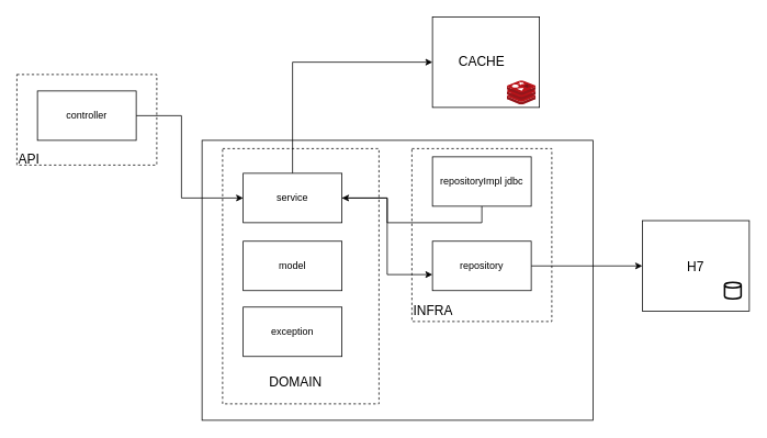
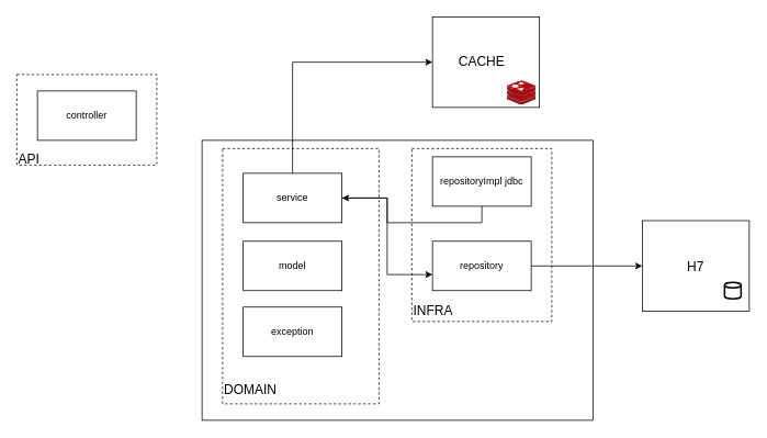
- <mxCell id="7" style="edgeStyle=orthogonalEdgeStyle;rounded=0;orthogonalLoop=1;jettySize=auto;html=1;exitX=1;exitY=0.5;exitDx=0;exitDy=0;entryX=0;entryY=0.5;entryDx=0;entryDy=0;" parent="1" source="8" target="12" edge="1"><mxGeometry relative="1" as="geometry"><Array as="points"><mxPoint x="220" y="140" /><mxPoint x="220" y="240" /></Array></mxGeometry></mxCell>
- <mxCell id="13" value="&lt;h1 style=&quot;margin-top: 0px;&quot;&gt;&lt;span style=&quot;font-weight: normal;&quot;&gt;&lt;font style=&quot;font-size: 16px;&quot;&gt;DOMAIN&lt;/font&gt;&lt;/span&gt;&lt;/h1&gt;" style="text;html=1;whiteSpace=wrap;overflow=hidden;rounded=0;fontStyle=0" parent="1" vertex="1"><mxGeometry x="325" y="440" width="70" height="30" as="geometry" /></mxCell>
+ <mxCell id="13" value="&lt;h1 style=&quot;margin-top: 0px;&quot;&gt;&lt;span style=&quot;font-weight: normal;&quot;&gt;&lt;font style=&quot;font-size: 16px;&quot;&gt;DOMAIN&lt;/font&gt;&lt;/span&gt;&lt;/h1&gt;" style="text;html=1;whiteSpace=wrap;overflow=hidden;rounded=0;fontStyle=0" parent="1" vertex="1"><mxGeometry x="270" y="450" width="70" height="30" as="geometry" /></mxCell>
